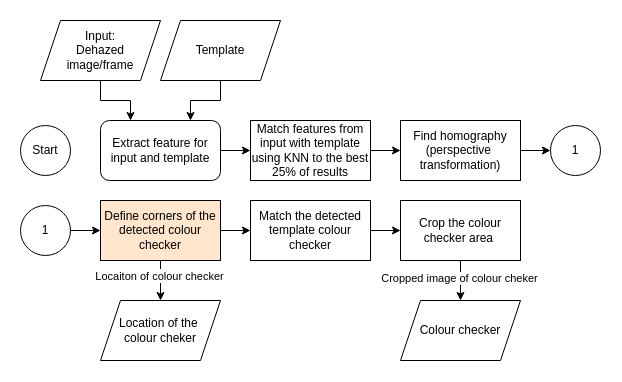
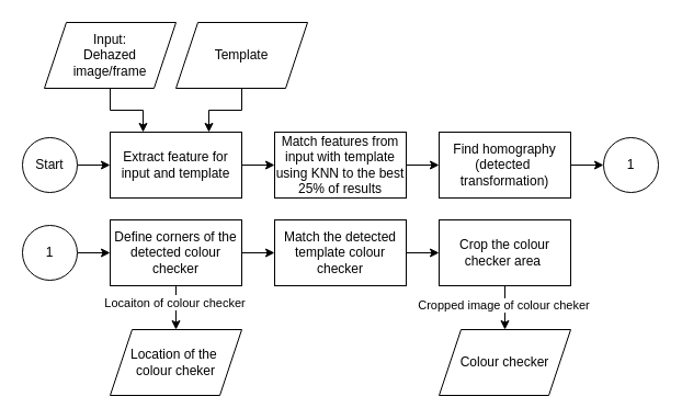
+ <mxCell id="21" value="" style="edgeStyle=orthogonalEdgeStyle;rounded=0;orthogonalLoop=1;jettySize=auto;html=1;" parent="1" source="22" target="8" edge="1"><mxGeometry relative="1" as="geometry" /></mxCell>
- <mxCell id="8" value="Extract feature for input and template" style="whiteSpace=wrap;html=1;rounded=1;" parent="1" vertex="1"><mxGeometry x="100" y="120" width="120" height="60" as="geometry" /></mxCell>
+ <mxCell id="8" value="Extract feature for input and template" style="rounded=0;whiteSpace=wrap;html=1;" parent="1" vertex="1"><mxGeometry x="100" y="120" width="120" height="60" as="geometry" /></mxCell>
- <mxCell id="10" value="Find homography&lt;div&gt;&lt;div&gt;(&lt;span style=&quot;background-color: initial;&quot;&gt;perspective&amp;nbsp;&lt;/span&gt;&lt;/div&gt;&lt;div&gt;&lt;span style=&quot;background-color: initial;&quot;&gt;transformation&lt;/span&gt;&lt;span style=&quot;background-color: initial;&quot;&gt;)&lt;/span&gt;&lt;/div&gt;&lt;/div&gt;" style="rounded=0;whiteSpace=wrap;html=1;" parent="1" vertex="1"><mxGeometry x="400" y="120" width="120" height="60" as="geometry" /></mxCell>
+ <mxCell id="10" value="Find homography&lt;div&gt;&lt;div&gt;(&lt;span style=&quot;background-color: initial;&quot;&gt;detected&amp;nbsp;&lt;/span&gt;&lt;/div&gt;&lt;div&gt;&lt;span style=&quot;background-color: initial;&quot;&gt;transformation&lt;/span&gt;&lt;span style=&quot;background-color: initial;&quot;&gt;)&lt;/span&gt;&lt;/div&gt;&lt;/div&gt;" style="rounded=0;whiteSpace=wrap;html=1;" parent="1" vertex="1"><mxGeometry x="400" y="120" width="120" height="60" as="geometry" /></mxCell>
- <mxCell id="6" value="Define corners of the&lt;div&gt;detected colour checker&lt;/div&gt;" style="rounded=0;whiteSpace=wrap;html=1;fillColor=#ffe6cc;" parent="1" vertex="1"><mxGeometry x="100" y="200" width="120" height="60" as="geometry" /></mxCell>
+ <mxCell id="6" value="Define corners of the&lt;div&gt;detected colour checker&lt;/div&gt;" style="rounded=0;whiteSpace=wrap;html=1;" parent="1" vertex="1"><mxGeometry x="100" y="200" width="120" height="60" as="geometry" /></mxCell>
